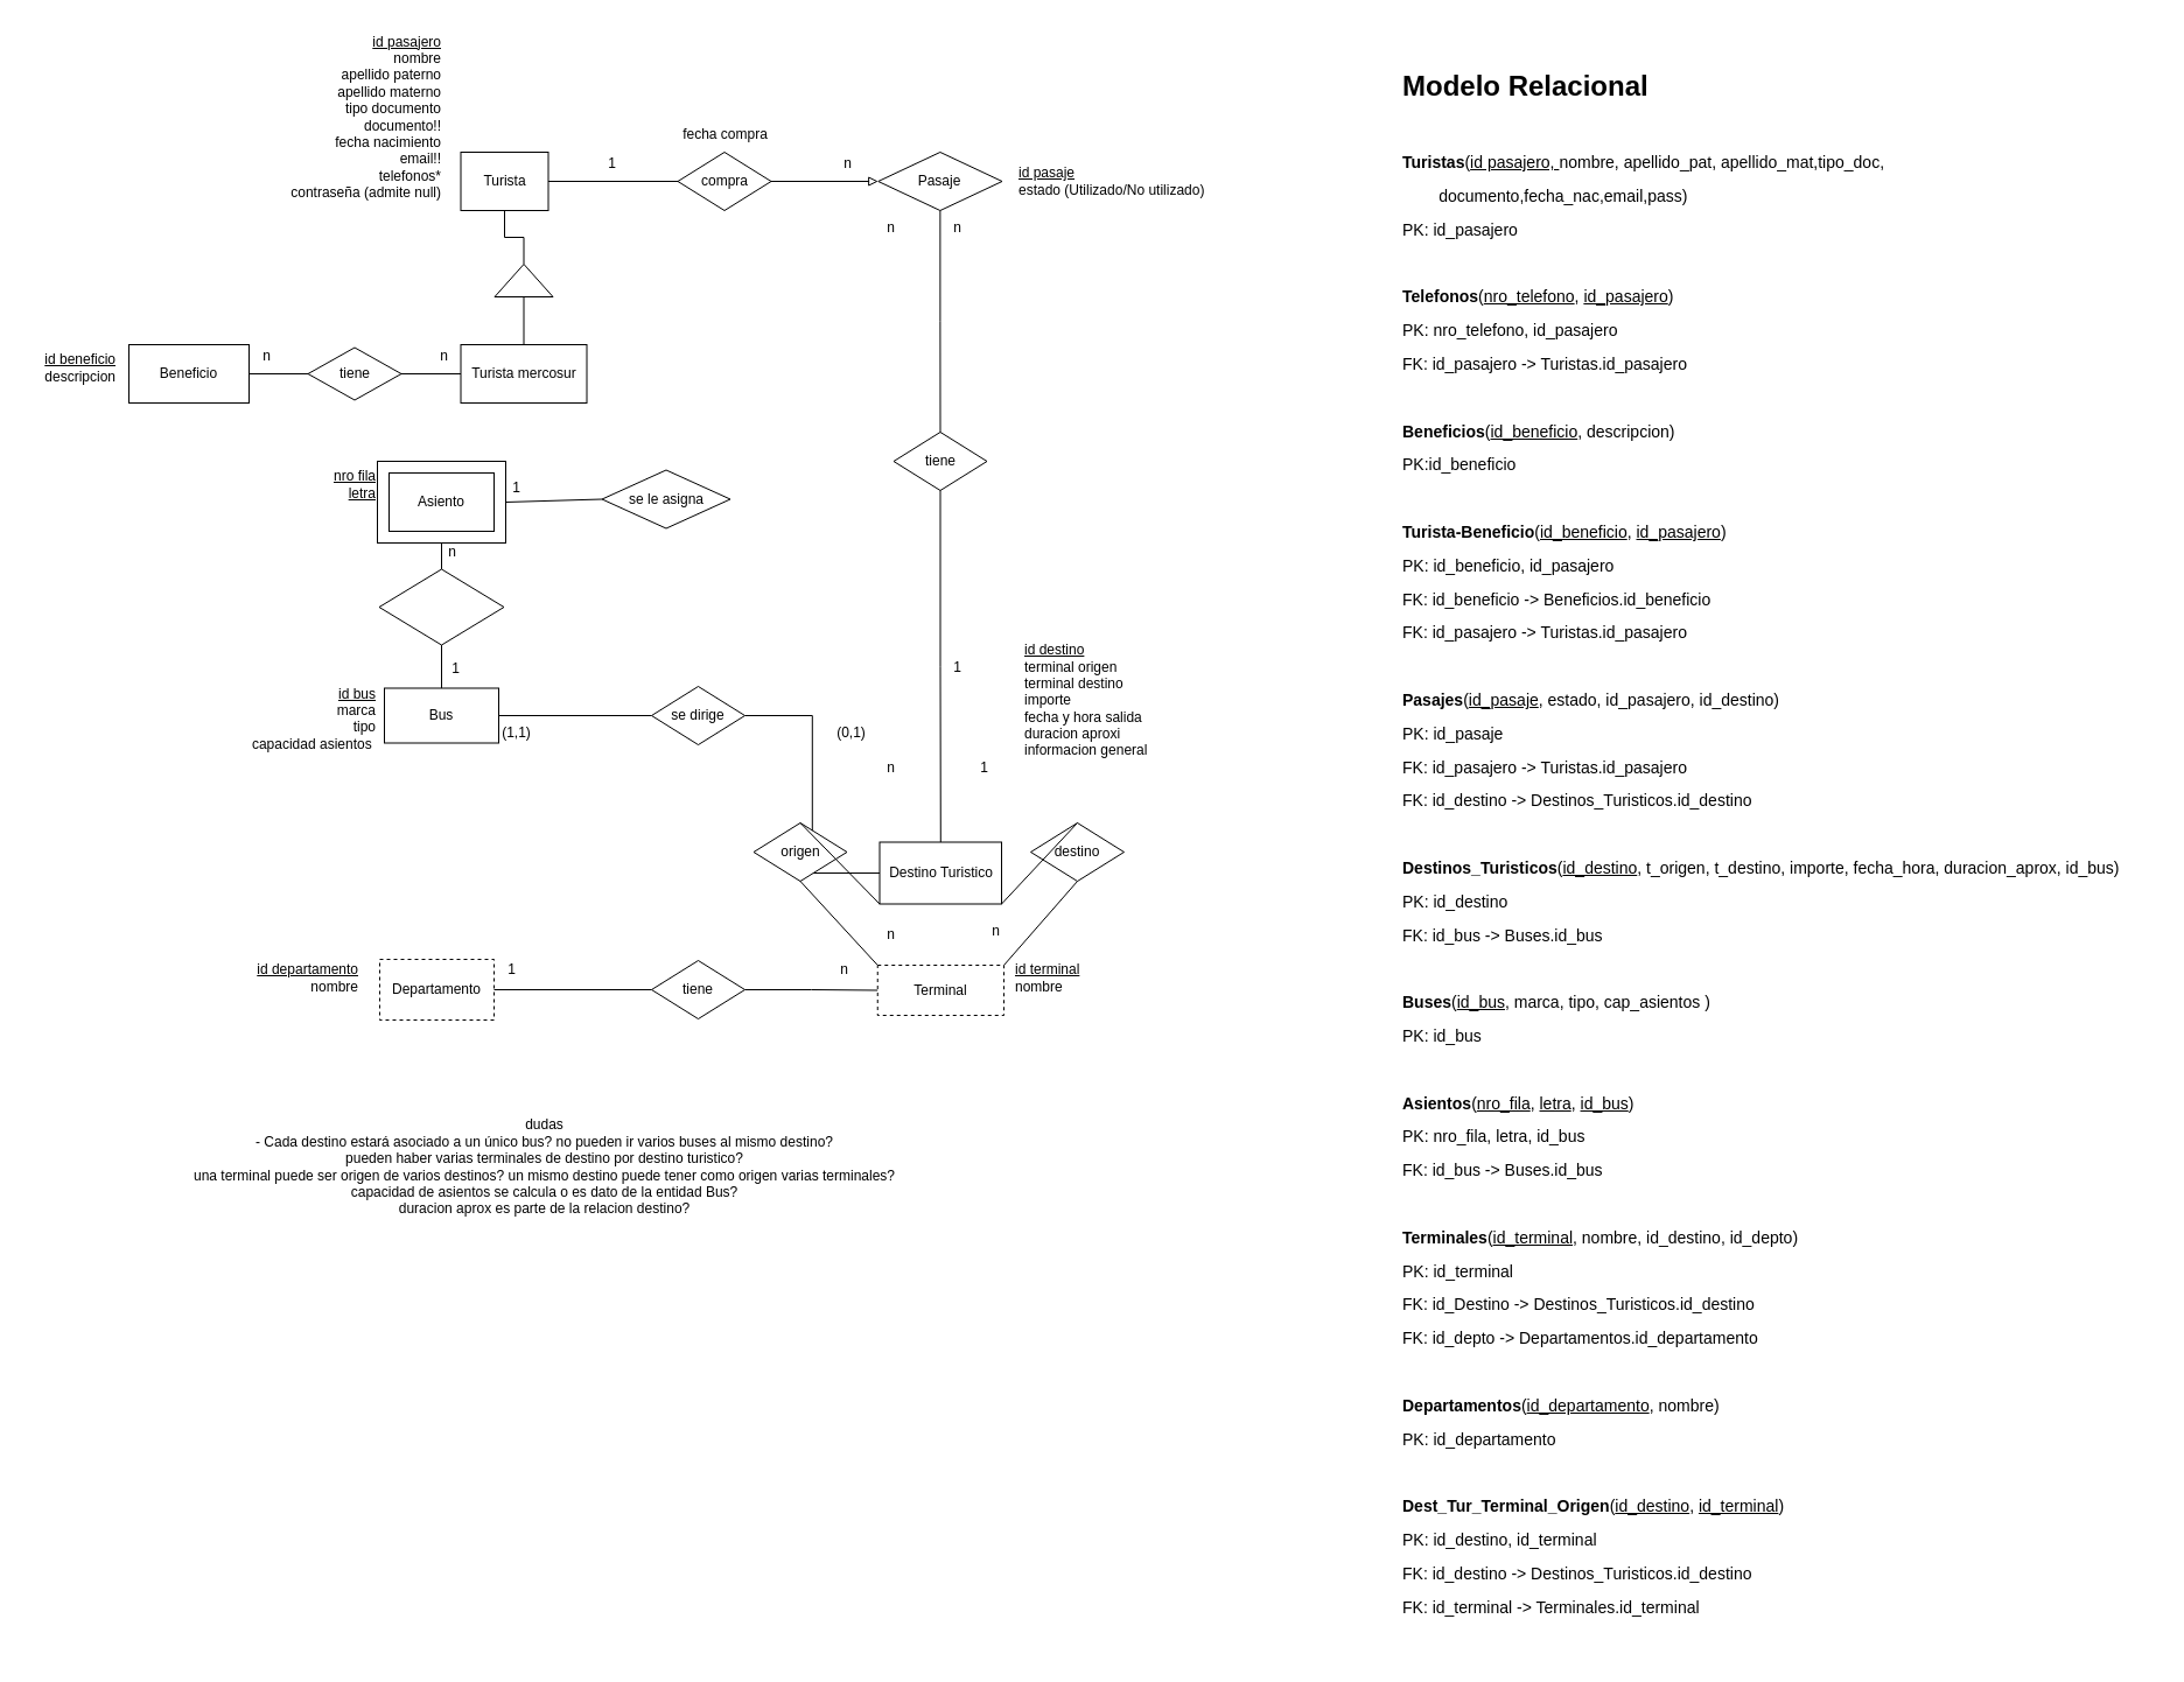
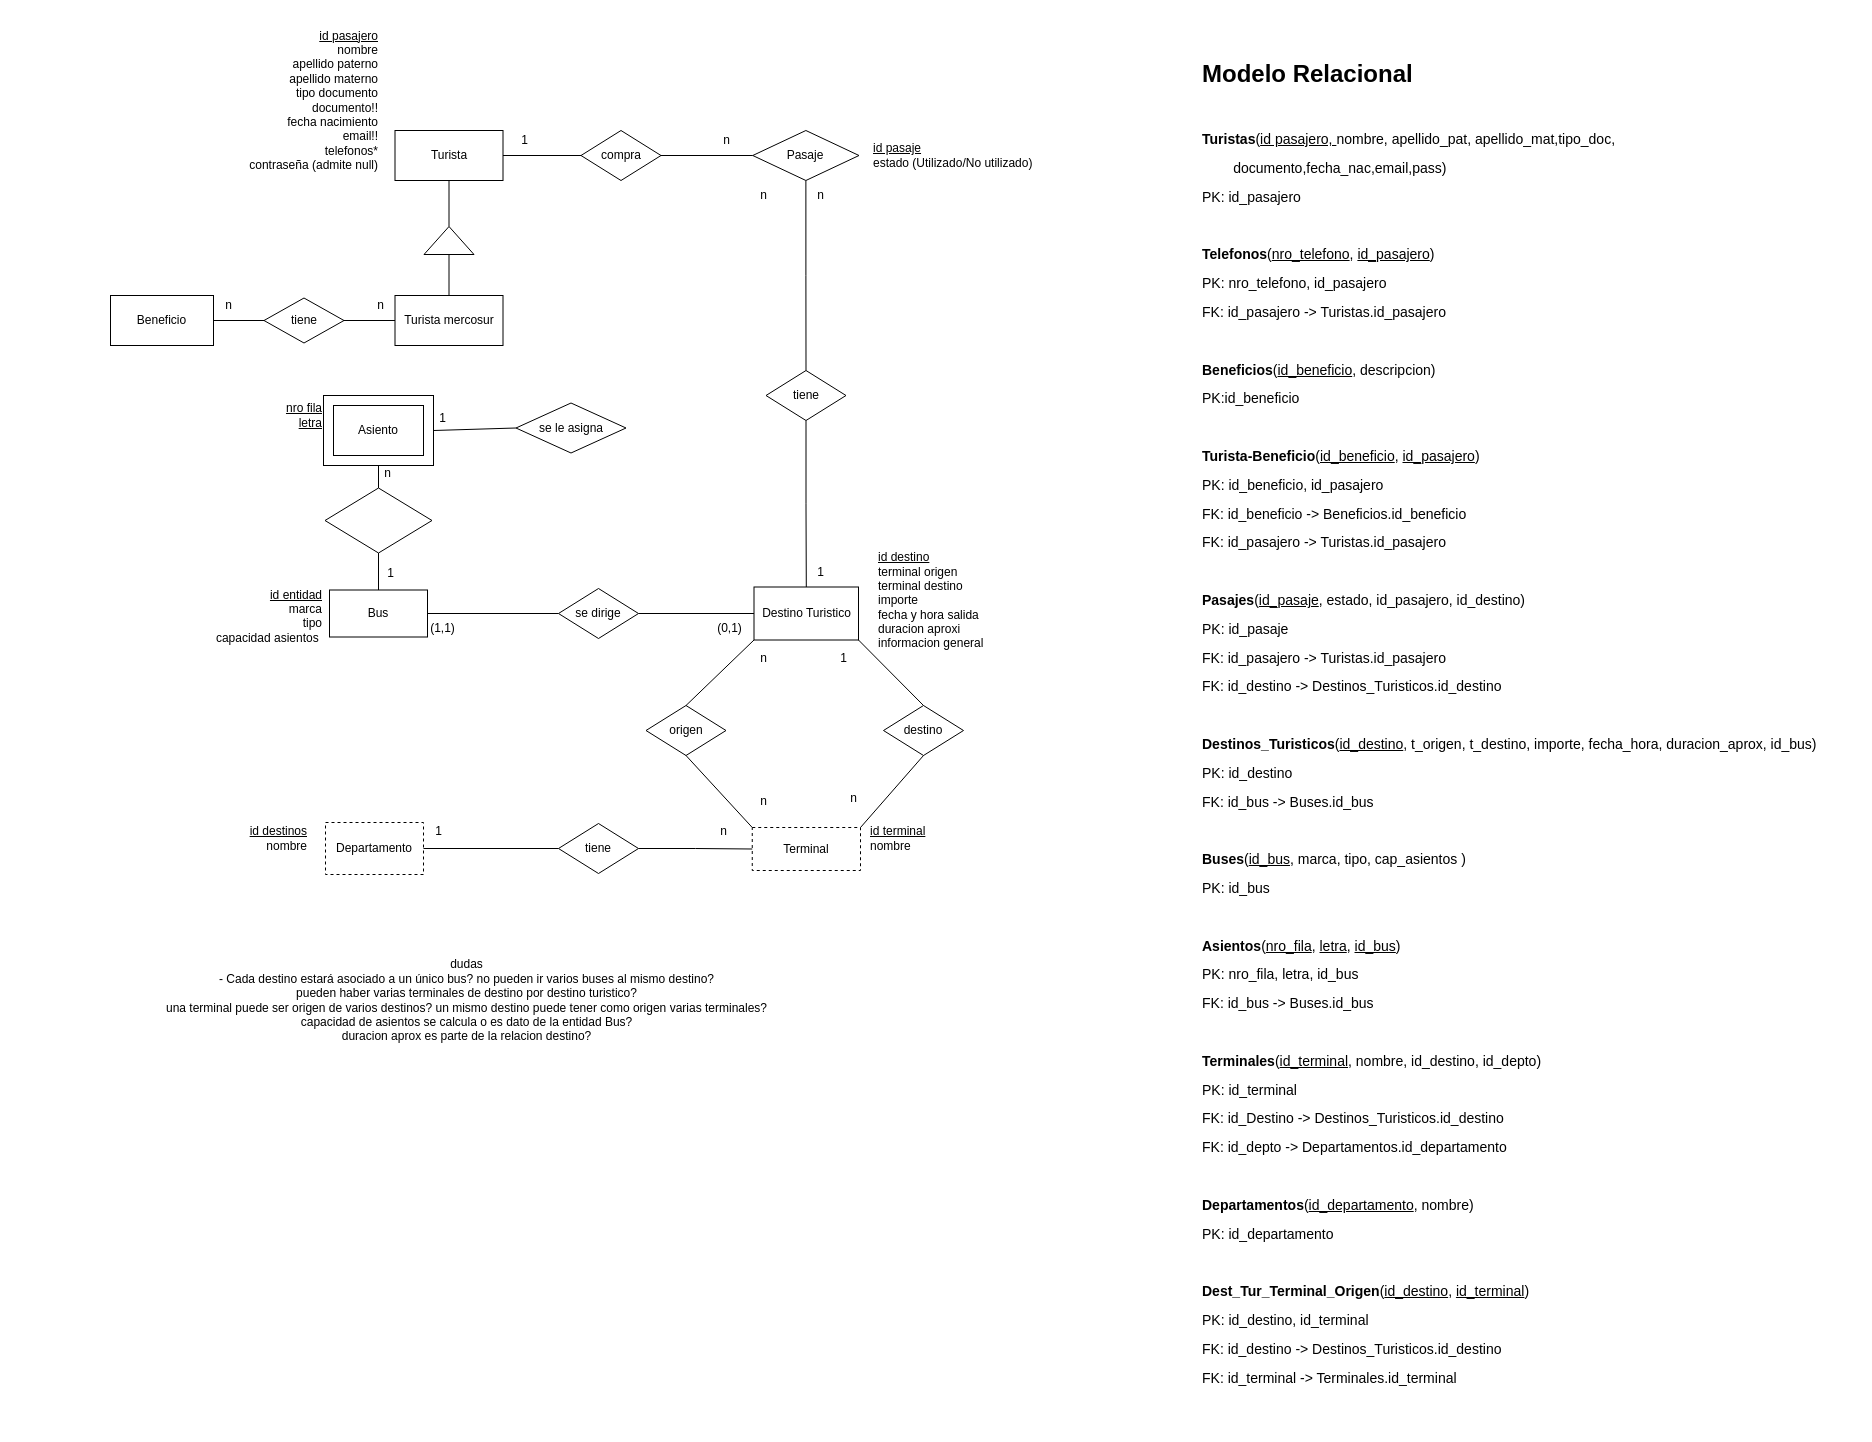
- <mxCell id="47" value="fecha compra" style="text;html=1;align=center;verticalAlign=middle;resizable=0;points=[];autosize=1;strokeColor=none;fillColor=none;" parent="1" vertex="1"><mxGeometry x="570.5" y="100" width="100" height="30" as="geometry" /></mxCell>
- <mxCell id="5" value="Turista" style="rounded=0;whiteSpace=wrap;html=1;" parent="1" vertex="1"><mxGeometry x="394.5" y="130" width="75" height="50" as="geometry" /></mxCell>
+ <mxCell id="5" value="Turista" style="rounded=0;whiteSpace=wrap;html=1;" parent="1" vertex="1"><mxGeometry x="394.5" y="130" width="108" height="50" as="geometry" /></mxCell>
- <mxCell id="18" style="edgeStyle=orthogonalEdgeStyle;rounded=0;orthogonalLoop=1;jettySize=auto;html=1;entryX=0;entryY=0.5;entryDx=0;entryDy=0;endArrow=block;endFill=0;" parent="1" source="20" target="12" edge="1"><mxGeometry relative="1" as="geometry" /></mxCell>
+ <mxCell id="18" style="edgeStyle=orthogonalEdgeStyle;rounded=0;orthogonalLoop=1;jettySize=auto;html=1;entryX=0;entryY=0.5;entryDx=0;entryDy=0;endArrow=none;endFill=0;" parent="1" source="20" target="12" edge="1"><mxGeometry relative="1" as="geometry" /></mxCell>
- <mxCell id="60" value="&lt;div&gt;&lt;u&gt;id beneficio&lt;/u&gt;&lt;/div&gt;descripcion" style="text;html=1;align=right;verticalAlign=middle;resizable=0;points=[];autosize=1;strokeColor=none;fillColor=none;" parent="1" vertex="1"><mxGeometry x="20" y="295" width="80" height="40" as="geometry" /></mxCell>
- <mxCell id="10" value="&lt;span style=&quot;background-color: initial;&quot;&gt;&lt;u&gt;id bus&lt;/u&gt;&lt;/span&gt;&lt;br&gt;&lt;span style=&quot;background-color: initial;&quot;&gt;marca&lt;/span&gt;&lt;br&gt;&lt;span style=&quot;background-color: initial;&quot;&gt;tipo&lt;/span&gt;&lt;br&gt;&lt;span style=&quot;background-color: initial;&quot;&gt;capacidad asientos&amp;nbsp;&lt;/span&gt;&lt;div&gt;&lt;br/&gt;&lt;/div&gt;" style="text;html=1;align=right;verticalAlign=middle;resizable=0;points=[];autosize=1;strokeColor=none;fillColor=none;" parent="1" vertex="1"><mxGeometry x="193" y="578" width="130" height="90" as="geometry" /></mxCell>
+ <mxCell id="10" value="&lt;span style=&quot;background-color: initial;&quot;&gt;&lt;u&gt;id entidad&lt;/u&gt;&lt;/span&gt;&lt;br&gt;&lt;span style=&quot;background-color: initial;&quot;&gt;marca&lt;/span&gt;&lt;br&gt;&lt;span style=&quot;background-color: initial;&quot;&gt;tipo&lt;/span&gt;&lt;br&gt;&lt;span style=&quot;background-color: initial;&quot;&gt;capacidad asientos&amp;nbsp;&lt;/span&gt;&lt;div&gt;&lt;br/&gt;&lt;/div&gt;" style="text;html=1;align=right;verticalAlign=middle;resizable=0;points=[];autosize=1;strokeColor=none;fillColor=none;" parent="1" vertex="1"><mxGeometry x="193" y="578" width="130" height="90" as="geometry" /></mxCell>
- <mxCell id="7" value="Destino Turistico" style="rounded=0;whiteSpace=wrap;html=1;" parent="1" vertex="1"><mxGeometry x="753.5" y="721.5" width="104.5" height="53" as="geometry" /></mxCell>
+ <mxCell id="7" value="Destino Turistico" style="rounded=0;whiteSpace=wrap;html=1;" parent="1" vertex="1"><mxGeometry x="753.5" y="586.5" width="104.5" height="53" as="geometry" /></mxCell>
- <mxCell id="15" value="&lt;u&gt;id departamento&lt;/u&gt;&lt;div&gt;nombre&lt;/div&gt;" style="text;html=1;align=right;verticalAlign=middle;resizable=0;points=[];autosize=1;strokeColor=none;fillColor=none;" parent="1" vertex="1"><mxGeometry x="198" y="818" width="110" height="40" as="geometry" /></mxCell>
+ <mxCell id="15" value="&lt;u&gt;id destinos&lt;/u&gt;&lt;div&gt;nombre&lt;/div&gt;" style="text;html=1;align=right;verticalAlign=middle;resizable=0;points=[];autosize=1;strokeColor=none;fillColor=none;" parent="1" vertex="1"><mxGeometry x="198" y="818" width="110" height="40" as="geometry" /></mxCell>
